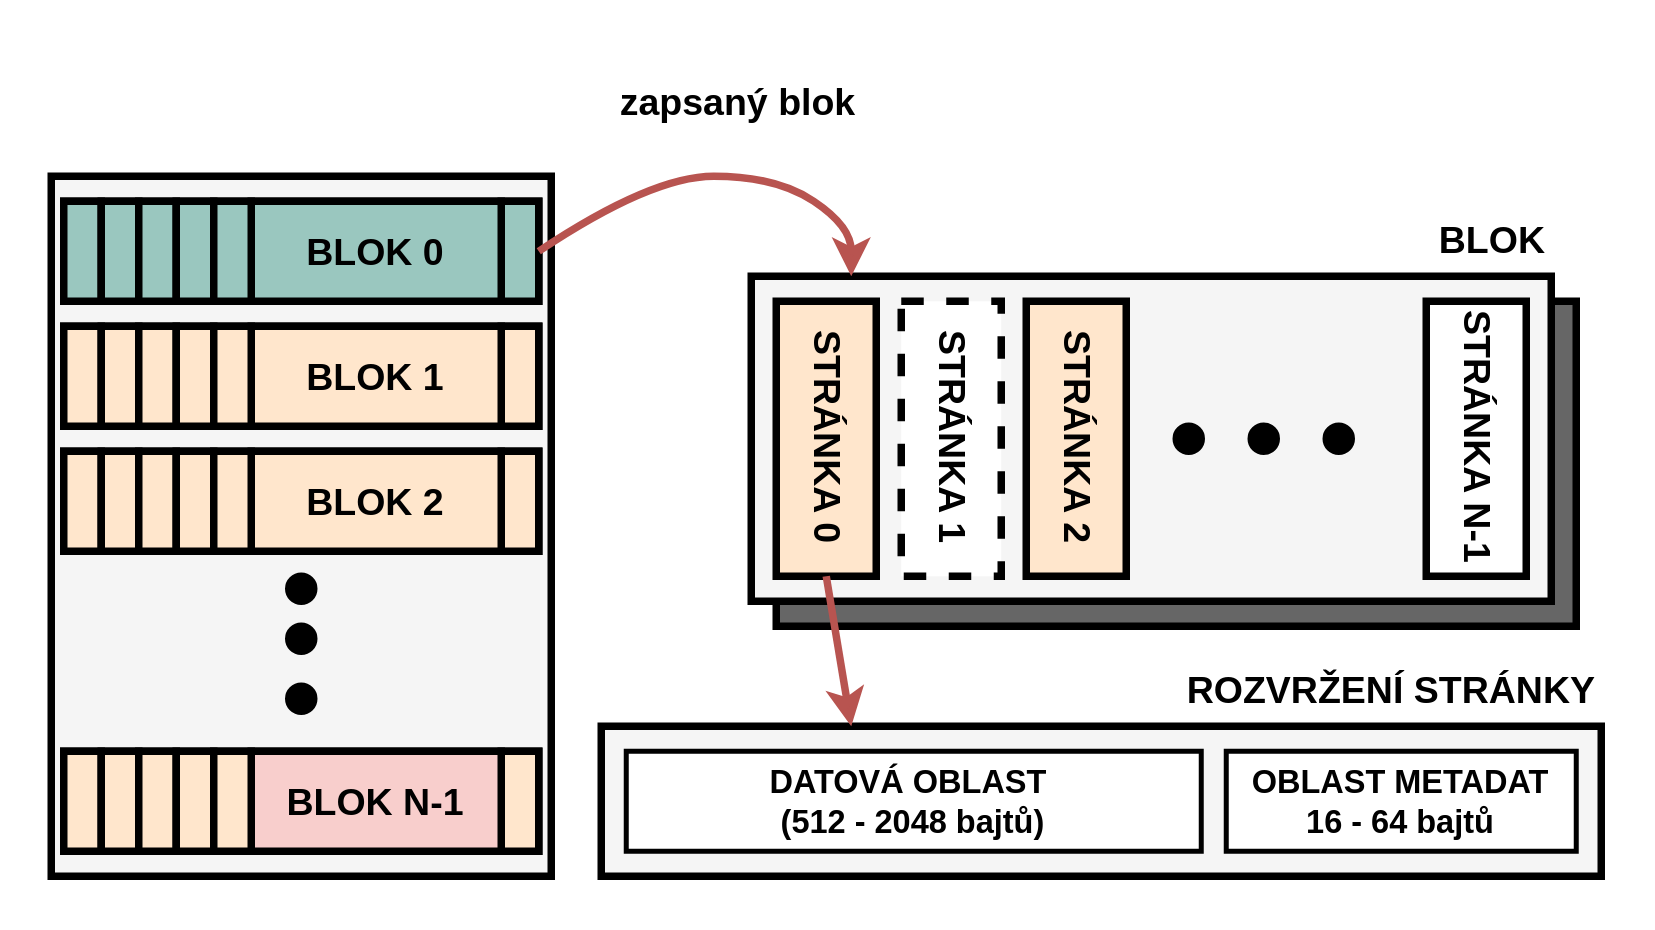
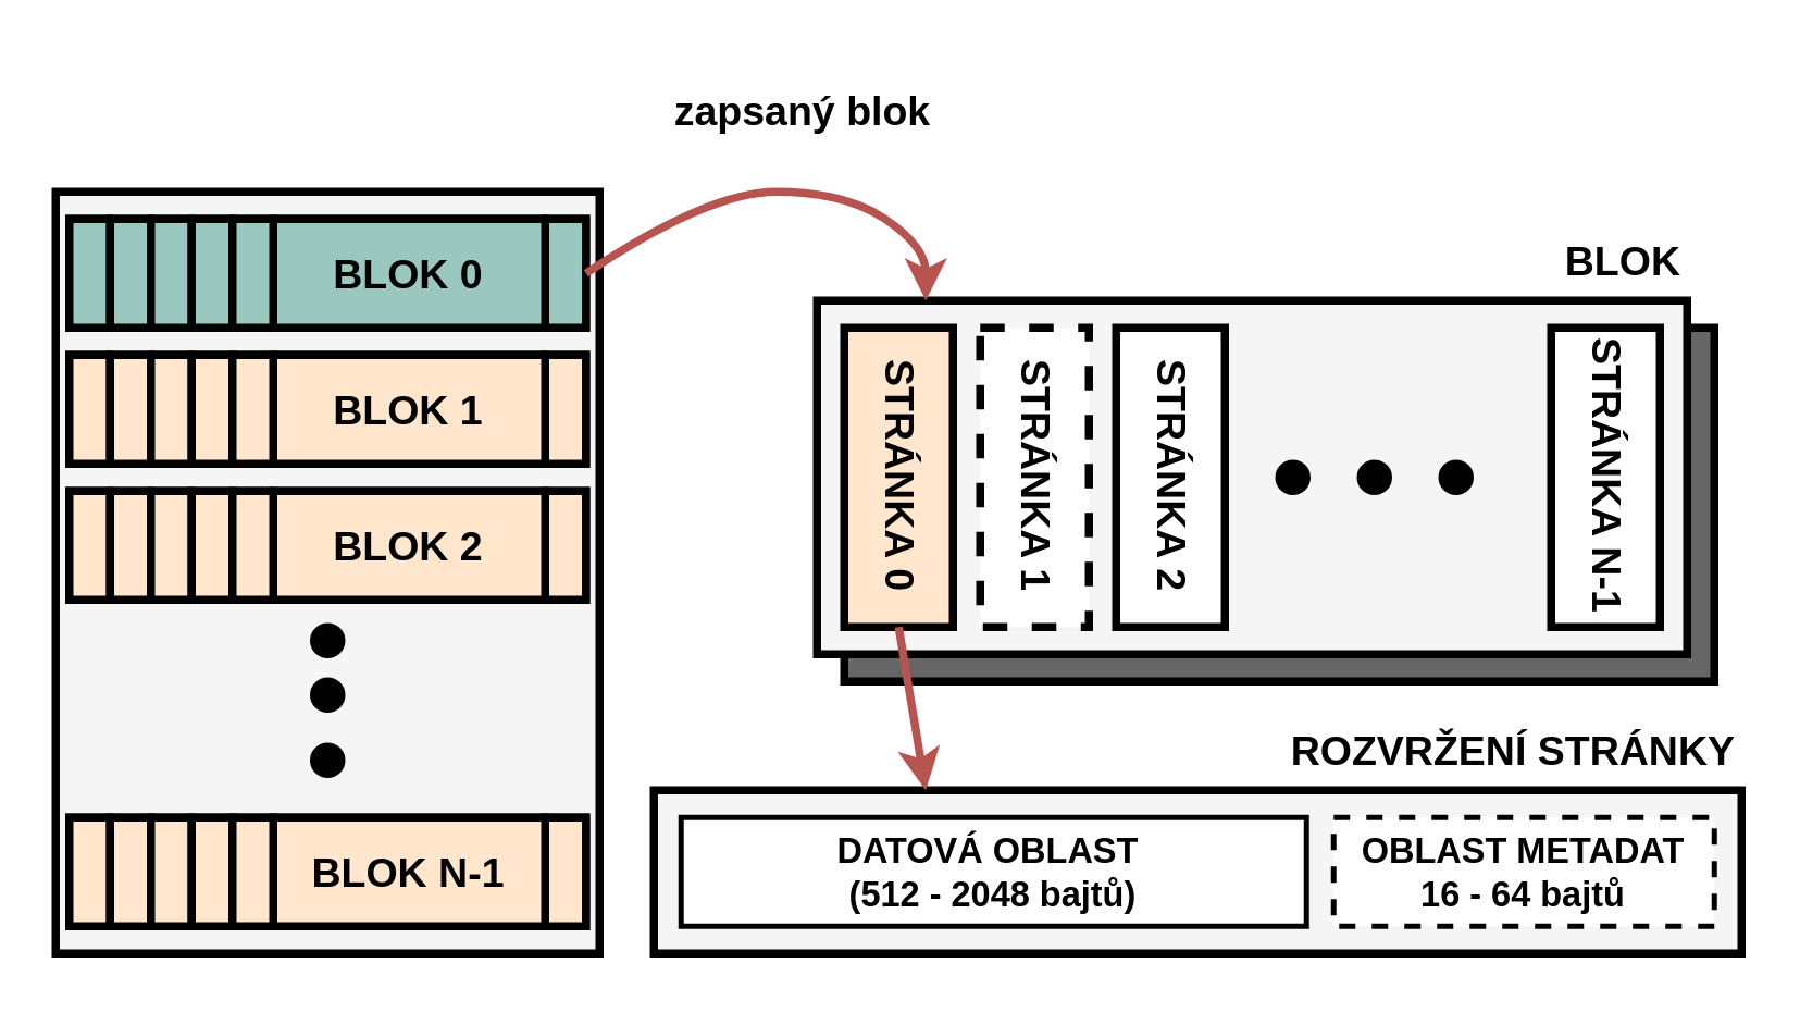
- <mxCell id="43" value="&lt;font style=&quot;font-size: 15px;&quot;&gt;&lt;b&gt;STRÁNKA 2&lt;/b&gt;&lt;/font&gt;" style="rounded=0;whiteSpace=wrap;html=1;textDirection=vertical-lr;align=center;strokeWidth=3;fillColor=#ffe6cc;" parent="1" vertex="1"><mxGeometry x="410" y="120" width="40" height="110" as="geometry" /></mxCell>
+ <mxCell id="43" value="&lt;font style=&quot;font-size: 15px;&quot;&gt;&lt;b&gt;STRÁNKA 2&lt;/b&gt;&lt;/font&gt;" style="rounded=0;whiteSpace=wrap;html=1;textDirection=vertical-lr;align=center;strokeWidth=3;" parent="1" vertex="1"><mxGeometry x="410" y="120" width="40" height="110" as="geometry" /></mxCell>
- <mxCell id="34" value="&lt;font style=&quot;font-size: 15px;&quot;&gt;&lt;b&gt;BLOK N-1&lt;/b&gt;&lt;/font&gt;" style="rounded=0;whiteSpace=wrap;html=1;strokeWidth=3;fillColor=#f8cecc;strokeColor=#000000;" parent="1" vertex="1"><mxGeometry x="100" y="300" width="100" height="40" as="geometry" /></mxCell>
+ <mxCell id="34" value="&lt;font style=&quot;font-size: 15px;&quot;&gt;&lt;b&gt;BLOK N-1&lt;/b&gt;&lt;/font&gt;" style="rounded=0;whiteSpace=wrap;html=1;strokeWidth=3;fillColor=#ffe6cc;strokeColor=#000000;" parent="1" vertex="1"><mxGeometry x="100" y="300" width="100" height="40" as="geometry" /></mxCell>
- <mxCell id="51" value="&lt;font style=&quot;font-size: 13px;&quot;&gt;&lt;b&gt;OBLAST METADAT&lt;/b&gt;&lt;/font&gt;&lt;div&gt;&lt;font style=&quot;font-size: 13px;&quot;&gt;&lt;b&gt;16 - 64 bajtů&lt;/b&gt;&lt;/font&gt;&lt;/div&gt;" style="rounded=0;whiteSpace=wrap;html=1;strokeWidth=2;" parent="1" vertex="1"><mxGeometry x="490" y="300" width="140" height="40" as="geometry" /></mxCell>
+ <mxCell id="51" value="&lt;font style=&quot;font-size: 13px;&quot;&gt;&lt;b&gt;OBLAST METADAT&lt;/b&gt;&lt;/font&gt;&lt;div&gt;&lt;font style=&quot;font-size: 13px;&quot;&gt;&lt;b&gt;16 - 64 bajtů&lt;/b&gt;&lt;/font&gt;&lt;/div&gt;" style="rounded=0;whiteSpace=wrap;html=1;strokeWidth=2;dashed=1;" parent="1" vertex="1"><mxGeometry x="490" y="300" width="140" height="40" as="geometry" /></mxCell>
